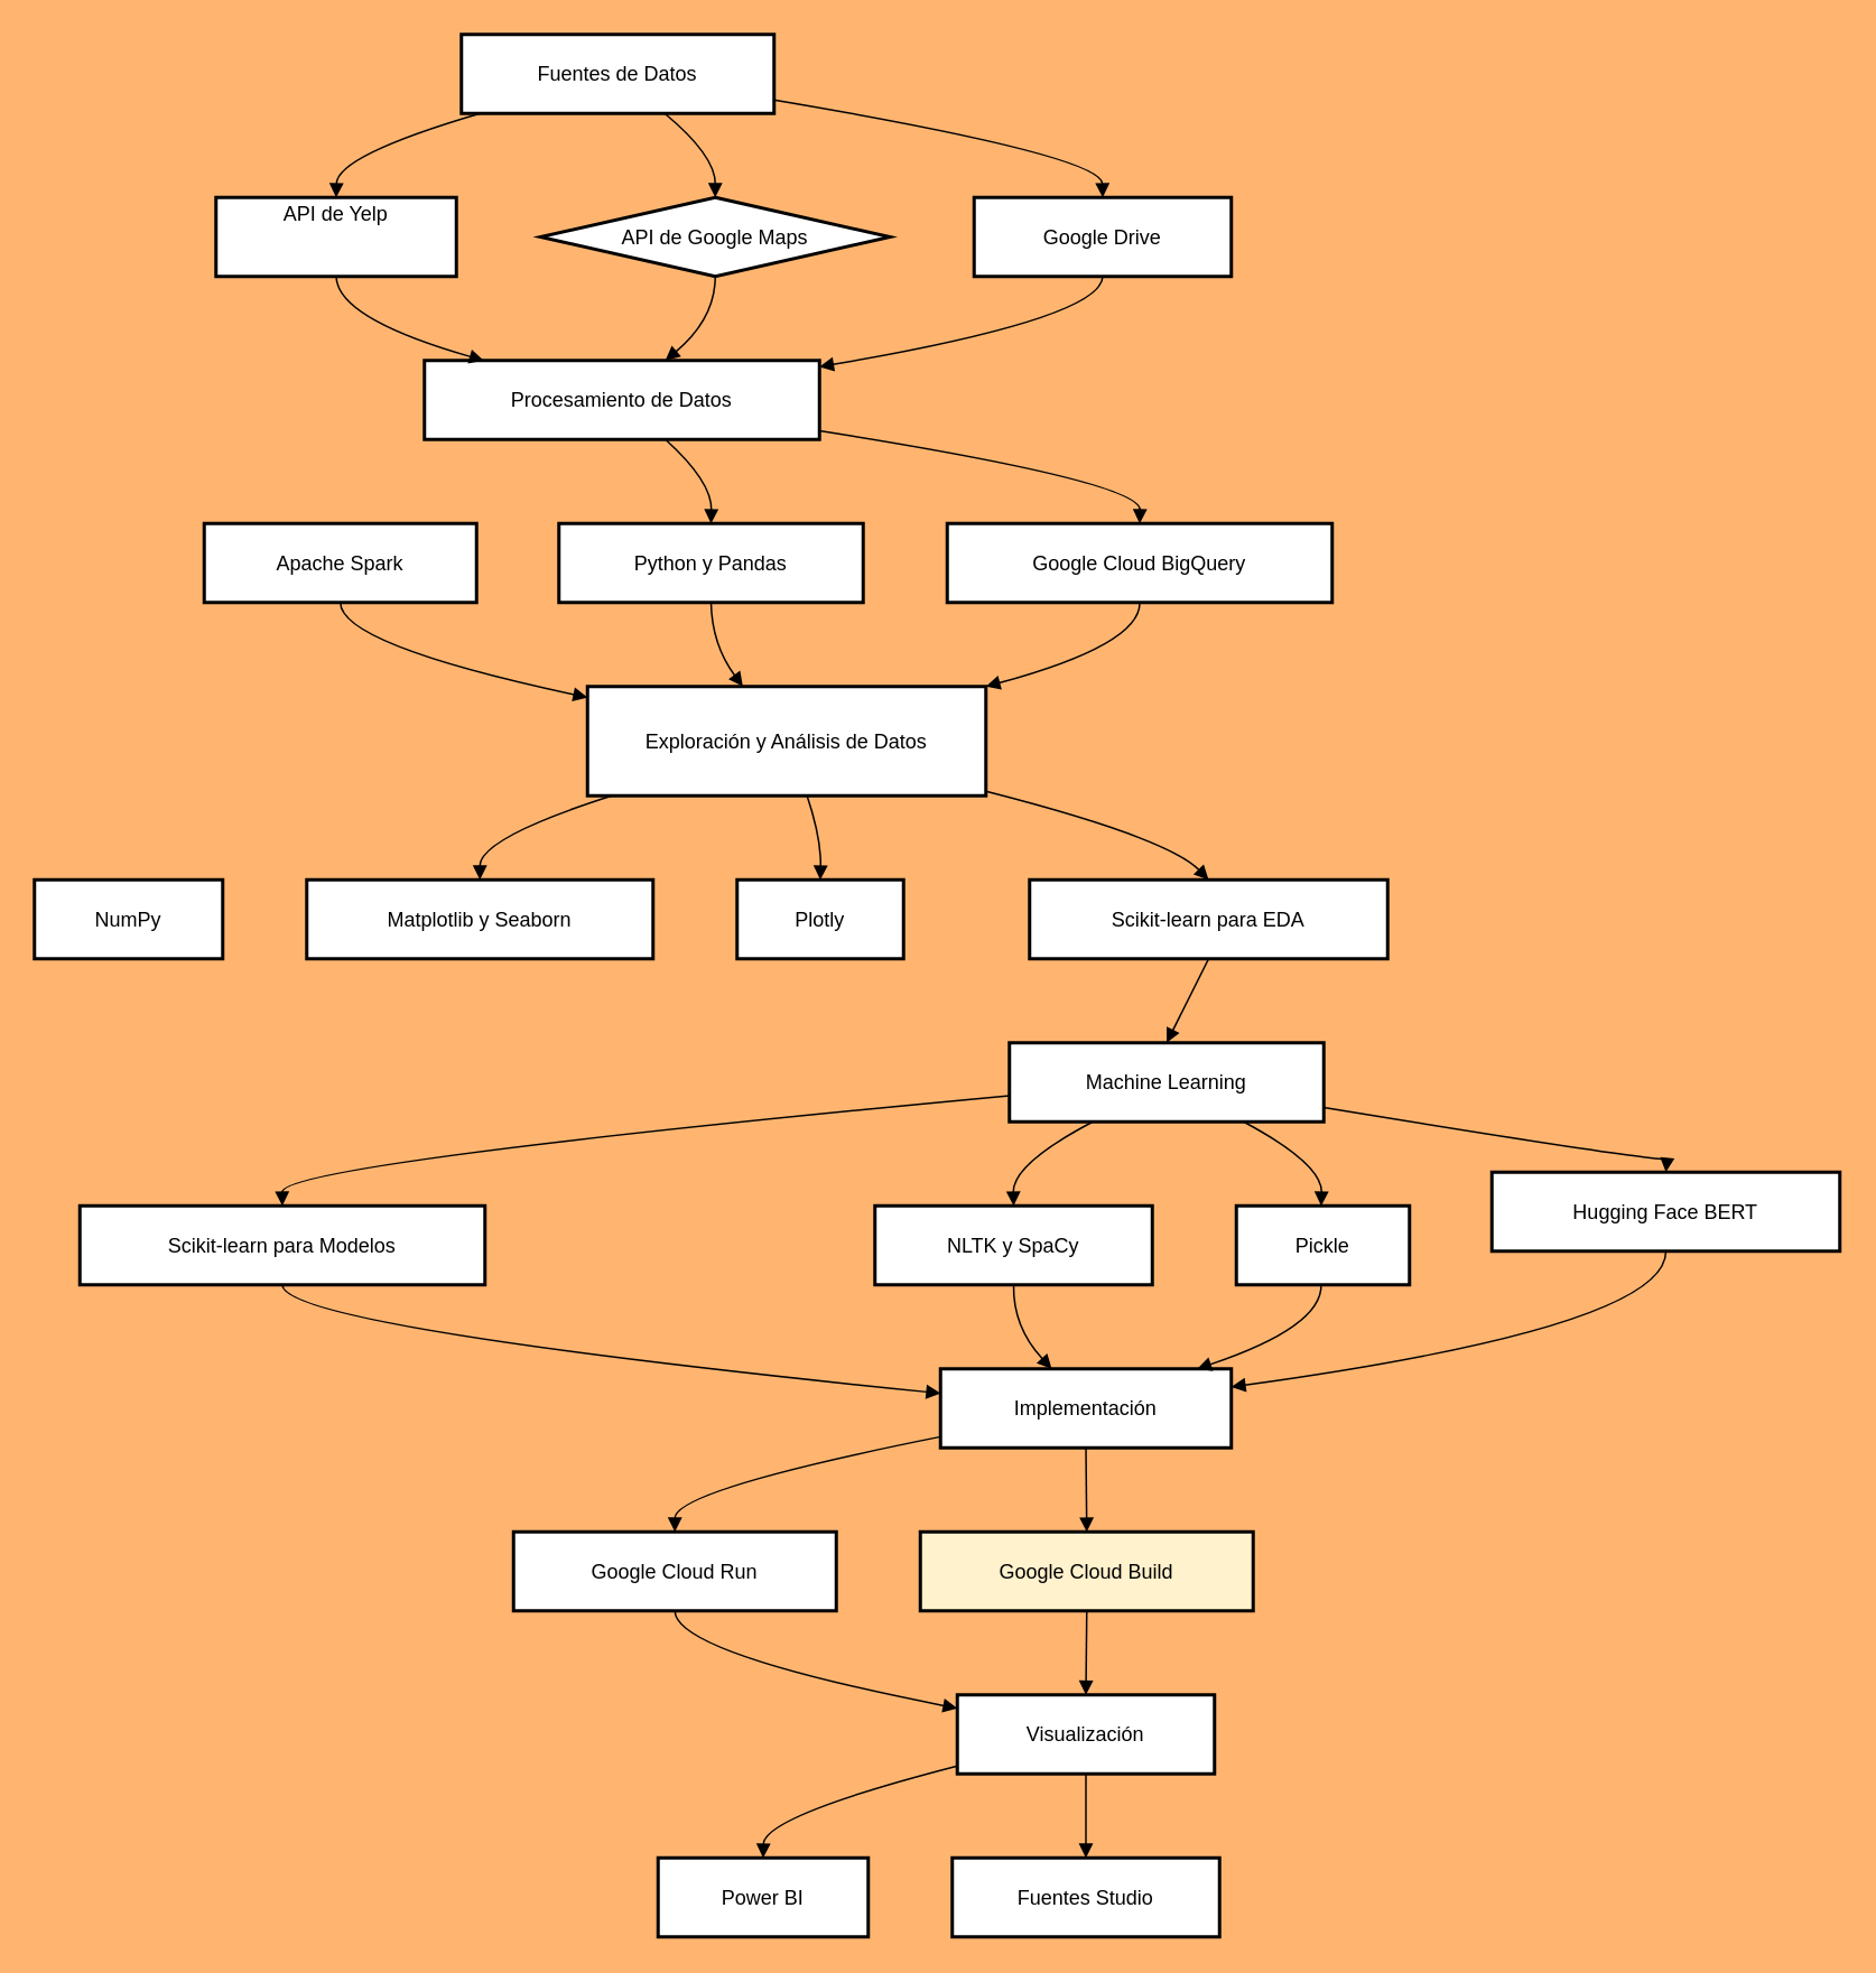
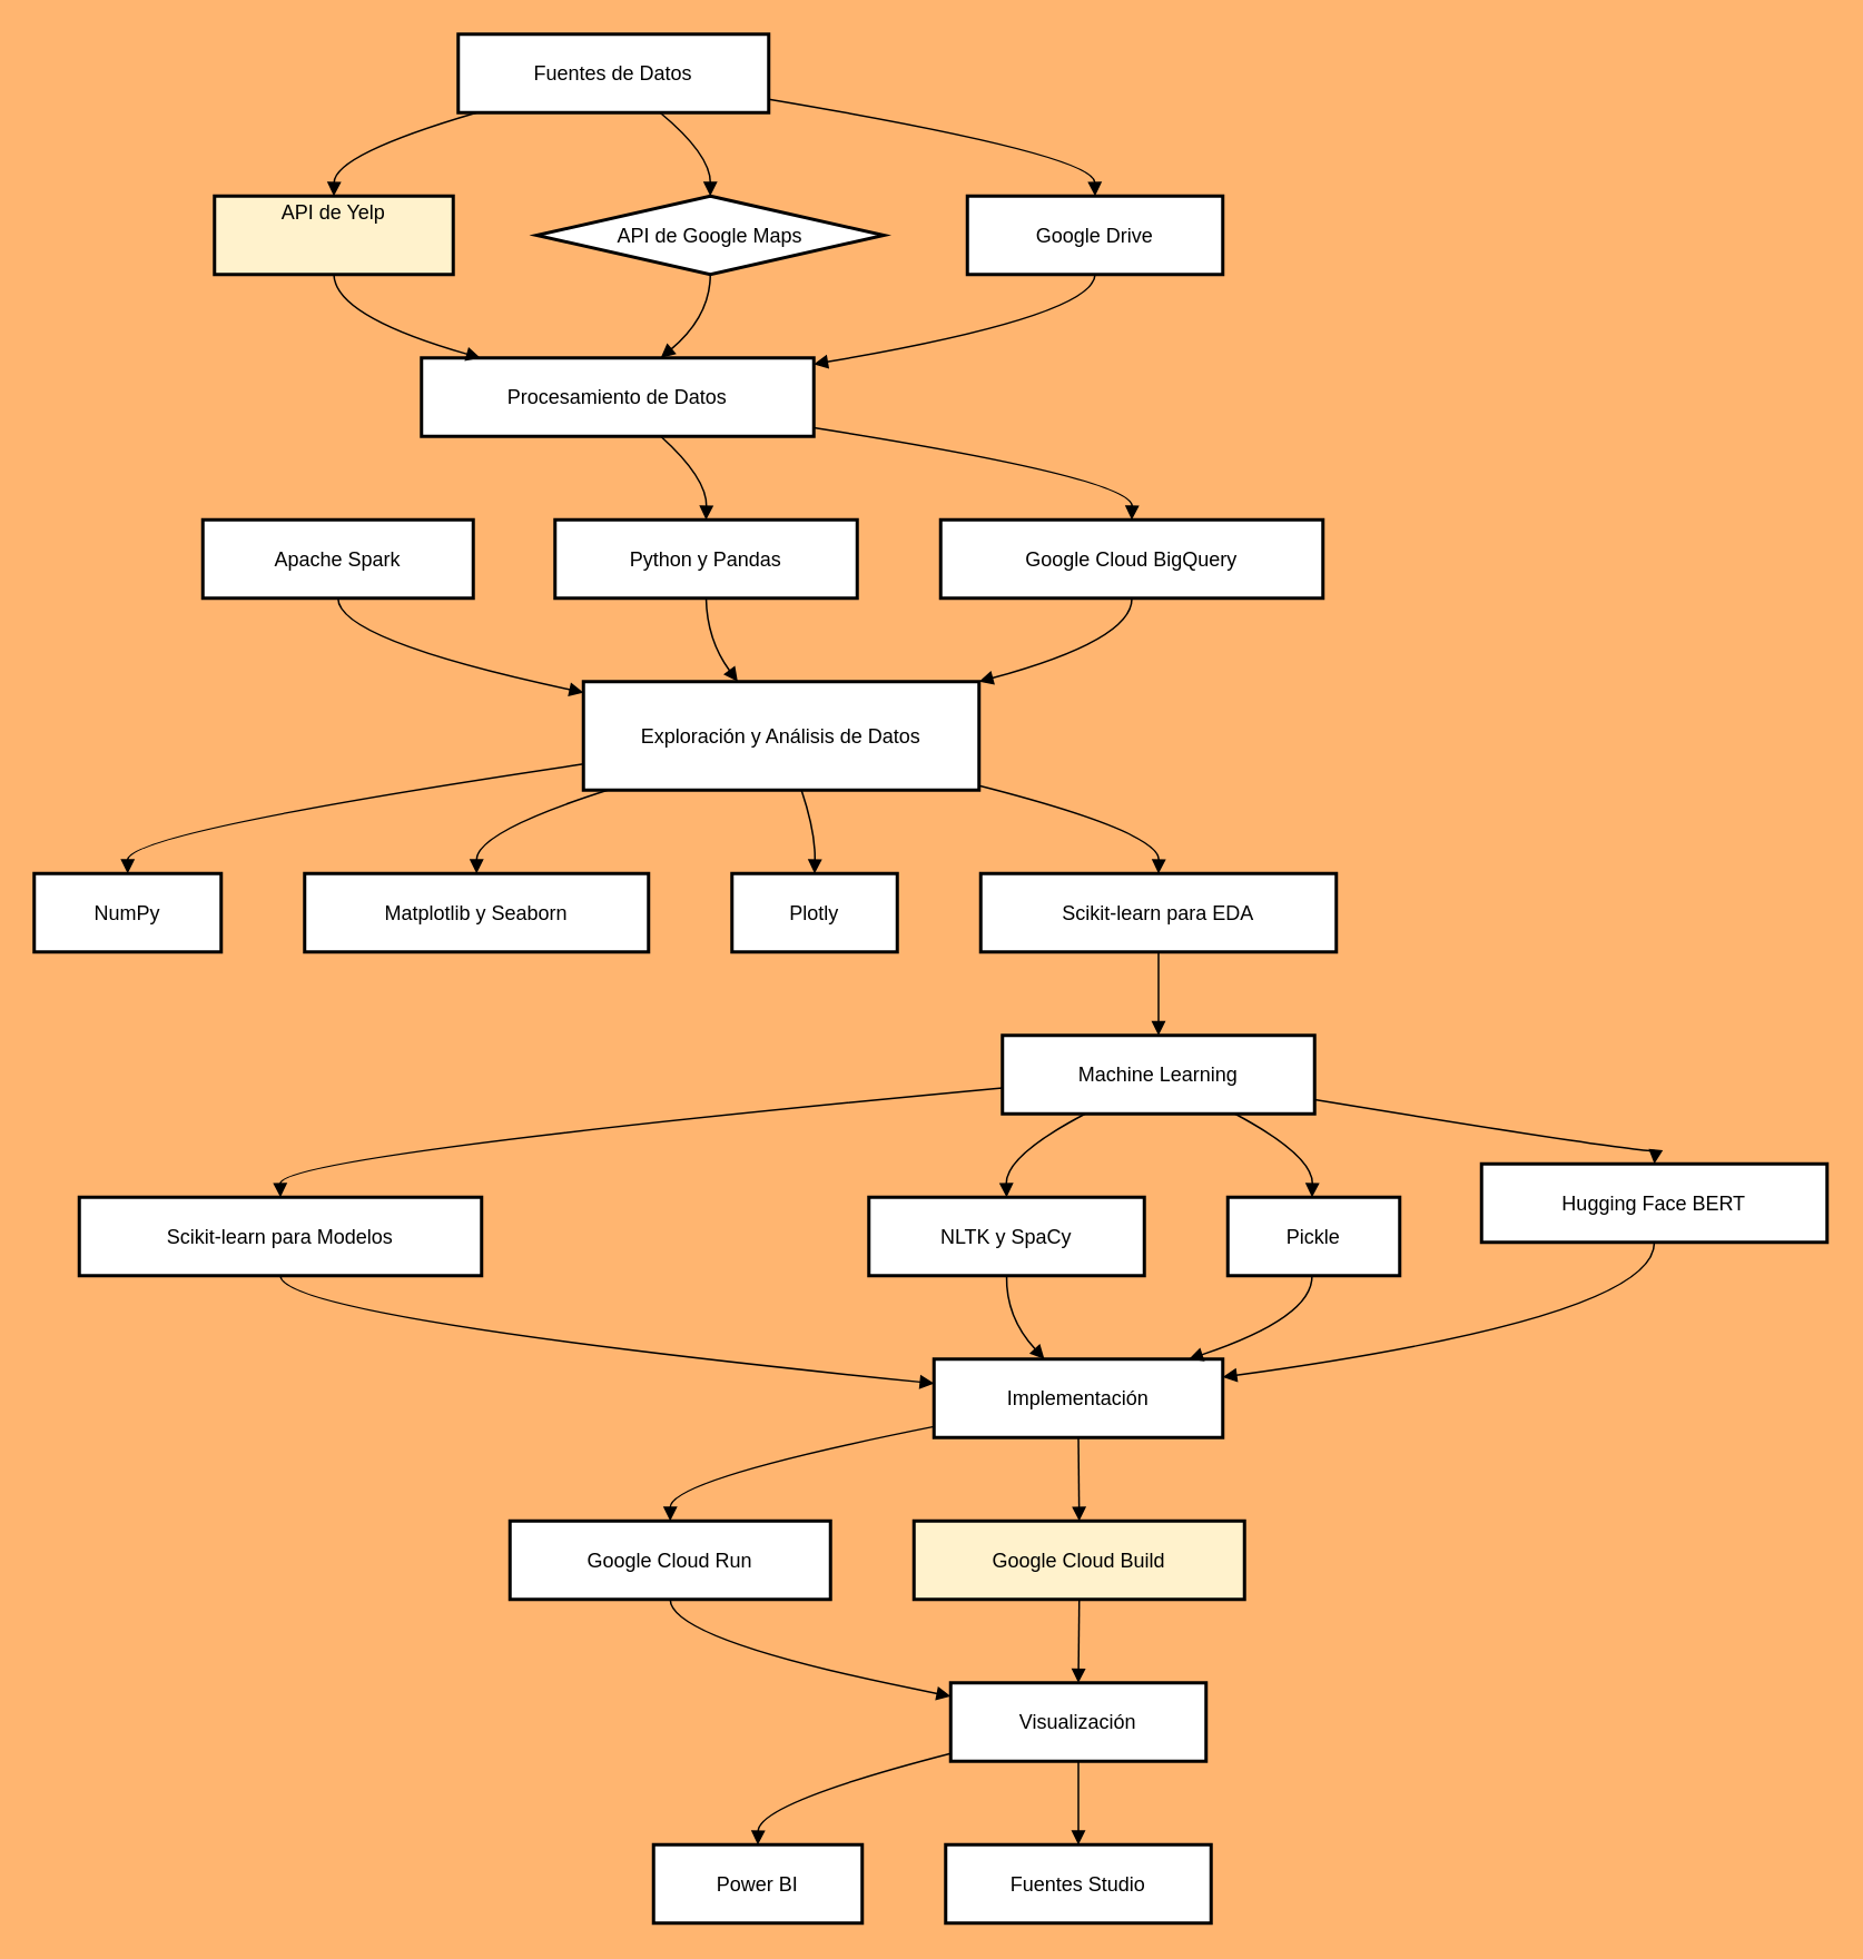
- <mxCell id="3" value="API de Yelp&#10;&#10;" style="whiteSpace=wrap;strokeWidth=2;labelBackgroundColor=none;" vertex="1" parent="1"><mxGeometry x="128" y="117" width="143" height="47" as="geometry" /></mxCell>
+ <mxCell id="3" value="API de Yelp&#10;&#10;" style="whiteSpace=wrap;strokeWidth=2;labelBackgroundColor=none;fillColor=#fff2cc;" vertex="1" parent="1"><mxGeometry x="128" y="117" width="143" height="47" as="geometry" /></mxCell>
+ <mxCell id="37" value="" style="curved=1;startArrow=none;endArrow=block;exitX=0;exitY=0.76;entryX=0.5;entryY=-0.01;rounded=0;labelBackgroundColor=none;fontColor=default;" edge="1" parent="1" source="10" target="11"><mxGeometry relative="1" as="geometry"><Array as="points"><mxPoint x="76" y="498" /></Array></mxGeometry></mxCell>
- <mxCell id="14" value="Scikit-learn para EDA" style="whiteSpace=wrap;strokeWidth=2;labelBackgroundColor=none;" vertex="1" parent="1"><mxGeometry x="612" y="523" width="213" height="47" as="geometry" /></mxCell>
+ <mxCell id="14" value="Scikit-learn para EDA" style="whiteSpace=wrap;strokeWidth=2;labelBackgroundColor=none;" vertex="1" parent="1"><mxGeometry x="587" y="523" width="213" height="47" as="geometry" /></mxCell>
